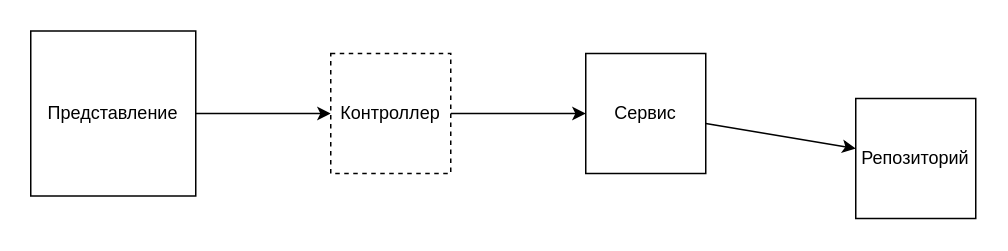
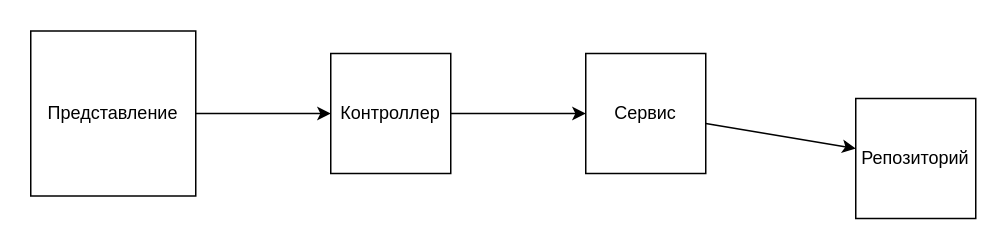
- <mxCell id="5" value="Контроллер" style="whiteSpace=wrap;html=1;aspect=fixed;dashed=1;" vertex="1" parent="1"><mxGeometry x="220" y="35" width="80" height="80" as="geometry" /></mxCell>
+ <mxCell id="5" value="Контроллер" style="whiteSpace=wrap;html=1;aspect=fixed;" vertex="1" parent="1"><mxGeometry x="220" y="35" width="80" height="80" as="geometry" /></mxCell>
